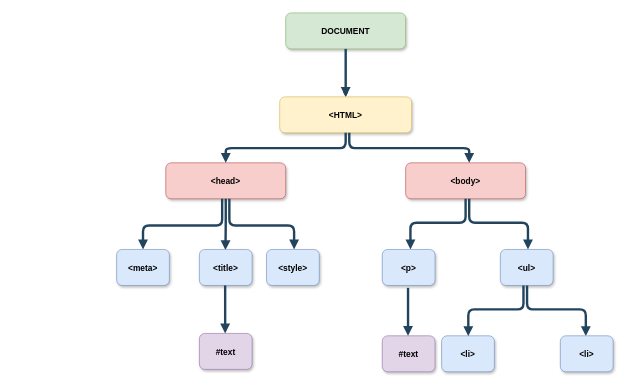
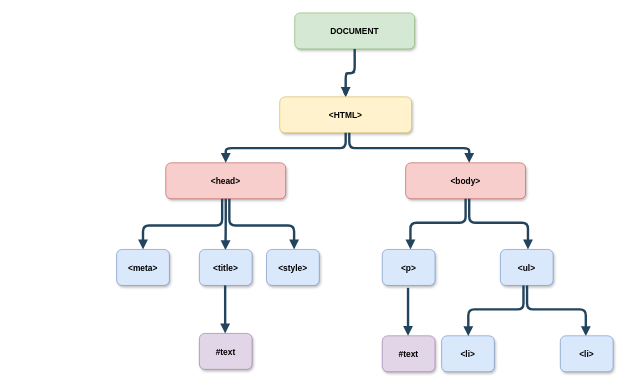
- <mxCell id="3" value="DOCUMENT" style="rounded=1;fillColor=#d5e8d4;strokeColor=#82b366;shadow=1;fontStyle=1;fontSize=14;" parent="1" vertex="1"><mxGeometry x="476" y="20.5" width="200" height="60" as="geometry" /></mxCell>
+ <mxCell id="3" value="DOCUMENT" style="rounded=1;fillColor=#d5e8d4;strokeColor=#82b366;shadow=1;fontStyle=1;fontSize=14;" parent="1" vertex="1"><mxGeometry x="491" y="20.5" width="200" height="60" as="geometry" /></mxCell>
